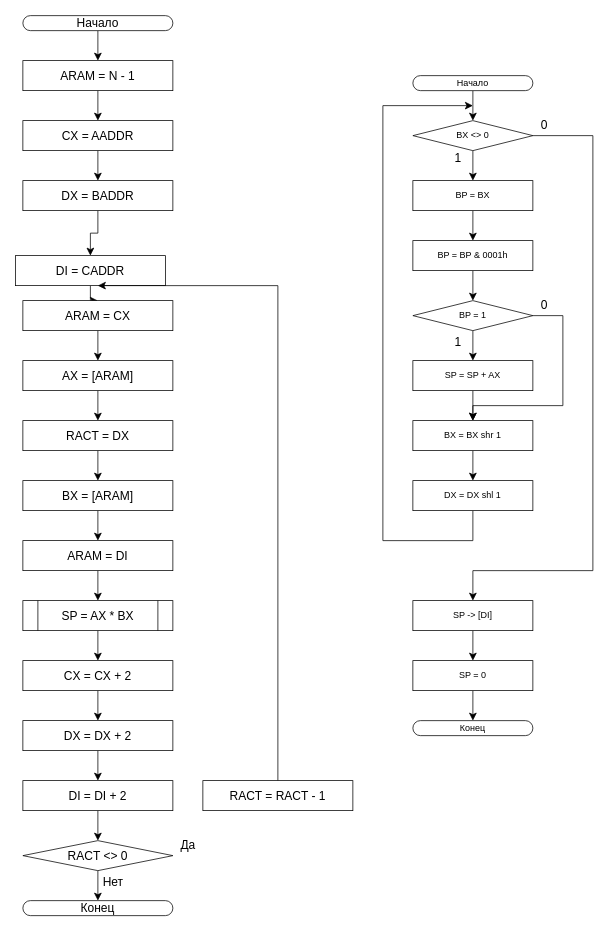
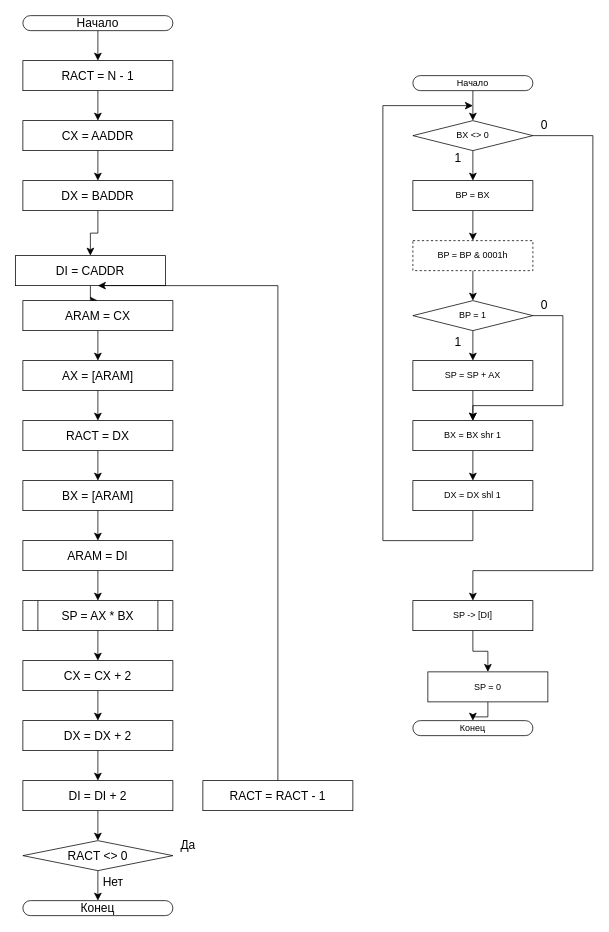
- <mxCell id="5" value="ARAM = N - 1" style="rounded=0;whiteSpace=wrap;html=1;fontSize=16;" vertex="1" parent="1"><mxGeometry x="30" y="80" width="200" height="40" as="geometry" /></mxCell>
+ <mxCell id="5" value="RACT = N - 1" style="rounded=0;whiteSpace=wrap;html=1;fontSize=16;" vertex="1" parent="1"><mxGeometry x="30" y="80" width="200" height="40" as="geometry" /></mxCell>
- <mxCell id="43" value="BP = BP &amp;amp; 0001h" style="rounded=0;whiteSpace=wrap;html=1;fontFamily=Helvetica;fontSize=12;fontColor=default;" vertex="1" parent="1"><mxGeometry x="550" y="320" width="160" height="40" as="geometry" /></mxCell>
+ <mxCell id="43" value="BP = BP &amp;amp; 0001h" style="rounded=0;whiteSpace=wrap;html=1;fontFamily=Helvetica;fontSize=12;fontColor=default;dashed=1;" vertex="1" parent="1"><mxGeometry x="550" y="320" width="160" height="40" as="geometry" /></mxCell>
- <mxCell id="61" value="SP = 0" style="rounded=0;whiteSpace=wrap;html=1;fontFamily=Helvetica;fontSize=12;fontColor=default;" vertex="1" parent="1"><mxGeometry x="550" y="880" width="160" height="40" as="geometry" /></mxCell>
+ <mxCell id="61" value="SP = 0" style="rounded=0;whiteSpace=wrap;html=1;fontFamily=Helvetica;fontSize=12;fontColor=default;" vertex="1" parent="1"><mxGeometry x="570" y="895" width="160" height="40" as="geometry" /></mxCell>
